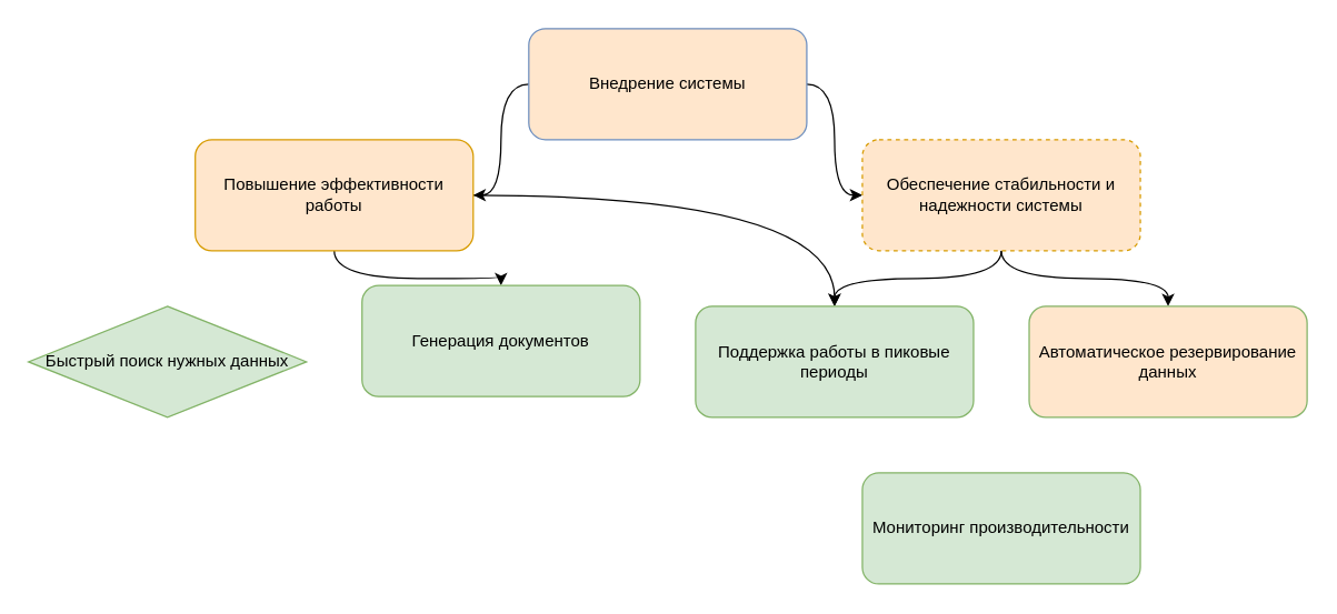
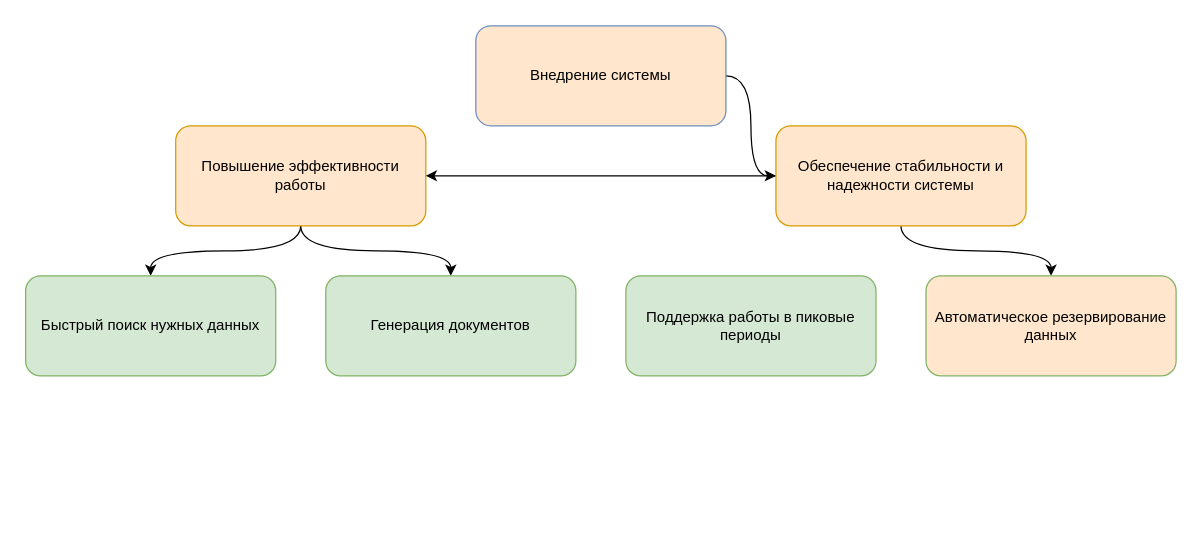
- <mxCell id="2" style="edgeStyle=orthogonalEdgeStyle;rounded=0;orthogonalLoop=1;jettySize=auto;html=1;entryX=1;entryY=0.5;entryDx=0;entryDy=0;curved=1;" edge="1" parent="1" source="4" target="7"><mxGeometry relative="1" as="geometry" /></mxCell>
- <mxCell id="10" value="Обеспечение стабильности и надежности системы" style="rounded=1;whiteSpace=wrap;html=1;fillColor=#ffe6cc;strokeColor=#d79b00;dashed=1;" vertex="1" parent="1"><mxGeometry x="620" y="100" width="200" height="80" as="geometry" /></mxCell>
+ <mxCell id="10" value="Обеспечение стабильности и надежности системы" style="rounded=1;whiteSpace=wrap;html=1;fillColor=#ffe6cc;strokeColor=#d79b00;" vertex="1" parent="1"><mxGeometry x="620" y="100" width="200" height="80" as="geometry" /></mxCell>
- <mxCell id="5" style="edgeStyle=orthogonalEdgeStyle;rounded=0;orthogonalLoop=1;jettySize=auto;html=1;curved=1;" edge="1" parent="1" source="7" target="13"><mxGeometry relative="1" as="geometry" /></mxCell>
+ <mxCell id="5" style="edgeStyle=orthogonalEdgeStyle;rounded=0;orthogonalLoop=1;jettySize=auto;html=1;entryX=0.5;entryY=0;entryDx=0;entryDy=0;curved=1;" edge="1" parent="1" source="7" target="11"><mxGeometry relative="1" as="geometry" /></mxCell>
- <mxCell id="8" style="edgeStyle=orthogonalEdgeStyle;rounded=0;orthogonalLoop=1;jettySize=auto;html=1;entryX=0.5;entryY=0;entryDx=0;entryDy=0;curved=1;" edge="1" parent="1" source="10" target="13"><mxGeometry relative="1" as="geometry" /></mxCell>
+ <mxCell id="8" style="edgeStyle=orthogonalEdgeStyle;rounded=0;orthogonalLoop=1;jettySize=auto;html=1;curved=1;" edge="1" parent="1" source="10" target="7"><mxGeometry relative="1" as="geometry" /></mxCell>
- <mxCell id="12" value="Генерация документов" style="rounded=1;whiteSpace=wrap;html=1;fillColor=#d5e8d4;strokeColor=#82b366;" vertex="1" parent="1"><mxGeometry x="260" y="205" width="200" height="80" as="geometry" /></mxCell>
+ <mxCell id="12" value="Генерация документов" style="rounded=1;whiteSpace=wrap;html=1;fillColor=#d5e8d4;strokeColor=#82b366;" vertex="1" parent="1"><mxGeometry x="260" y="220" width="200" height="80" as="geometry" /></mxCell>
- <mxCell id="11" value="Быстрый поиск нужных данных" style="rhombus;whiteSpace=wrap;html=1;fillColor=#d5e8d4;strokeColor=#82b366;" vertex="1" parent="1"><mxGeometry x="20" y="220" width="200" height="80" as="geometry" /></mxCell>
+ <mxCell id="11" value="Быстрый поиск нужных данных" style="rounded=1;whiteSpace=wrap;html=1;fillColor=#d5e8d4;strokeColor=#82b366;" vertex="1" parent="1"><mxGeometry x="20" y="220" width="200" height="80" as="geometry" /></mxCell>
- <mxCell id="15" value="Мониторинг производительности" style="rounded=1;whiteSpace=wrap;html=1;fillColor=#d5e8d4;strokeColor=#82b366;" vertex="1" parent="1"><mxGeometry x="620" y="340" width="200" height="80" as="geometry" /></mxCell>
